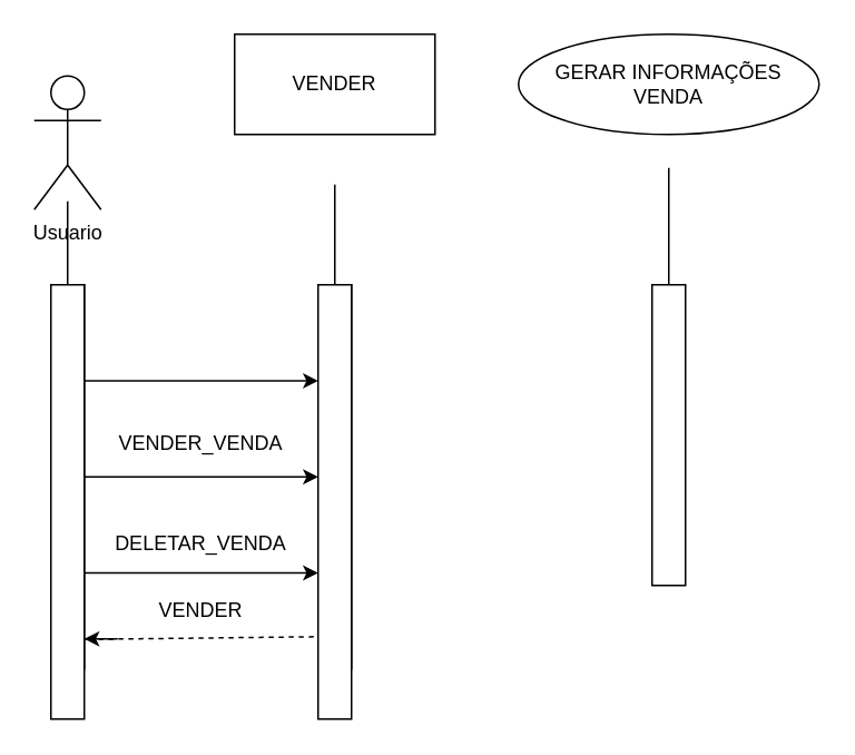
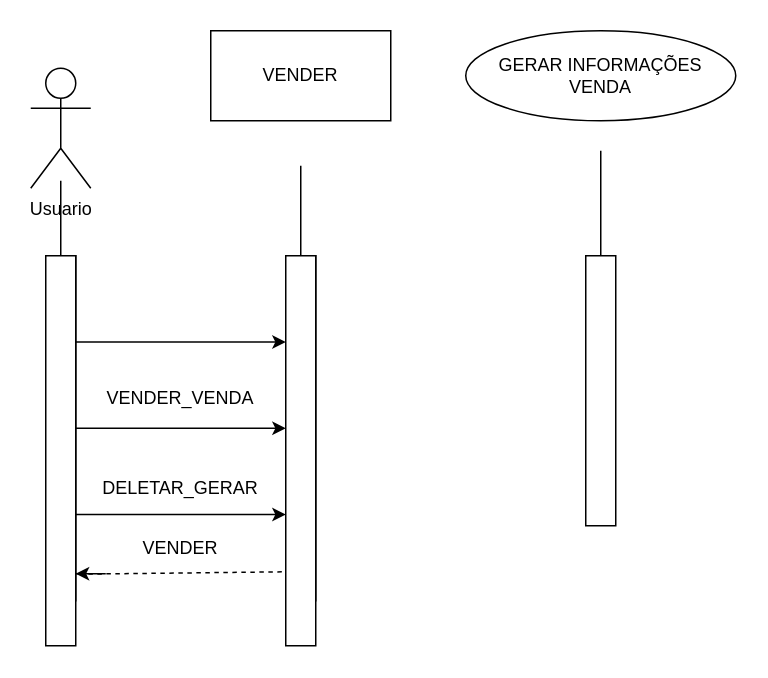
- <mxCell id="20" value="DELETAR_VENDA" style="text;html=1;align=center;verticalAlign=middle;whiteSpace=wrap;rounded=0;" vertex="1" parent="1"><mxGeometry x="60" y="310" width="120" height="30" as="geometry" /></mxCell>
+ <mxCell id="20" value="DELETAR_GERAR" style="text;html=1;align=center;verticalAlign=middle;whiteSpace=wrap;rounded=0;" vertex="1" parent="1"><mxGeometry x="60" y="310" width="120" height="30" as="geometry" /></mxCell>
